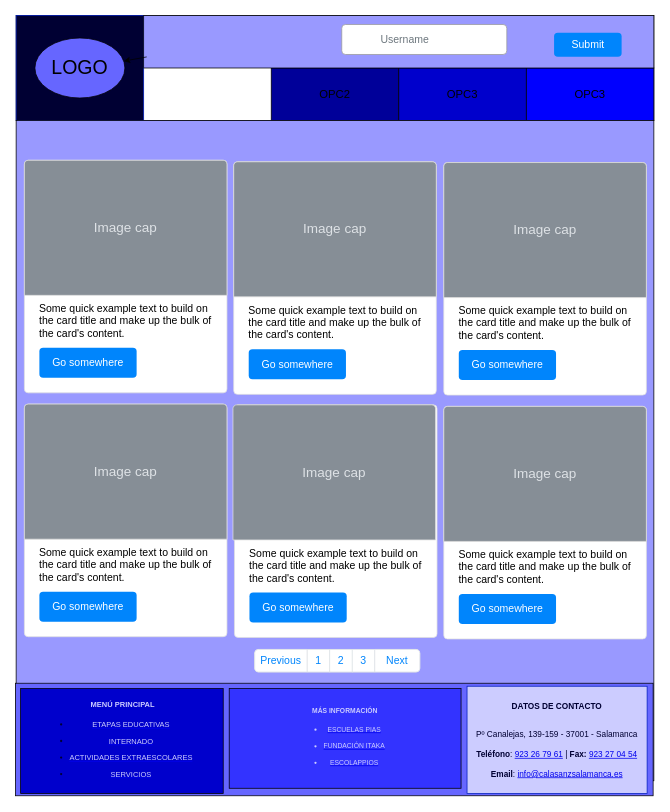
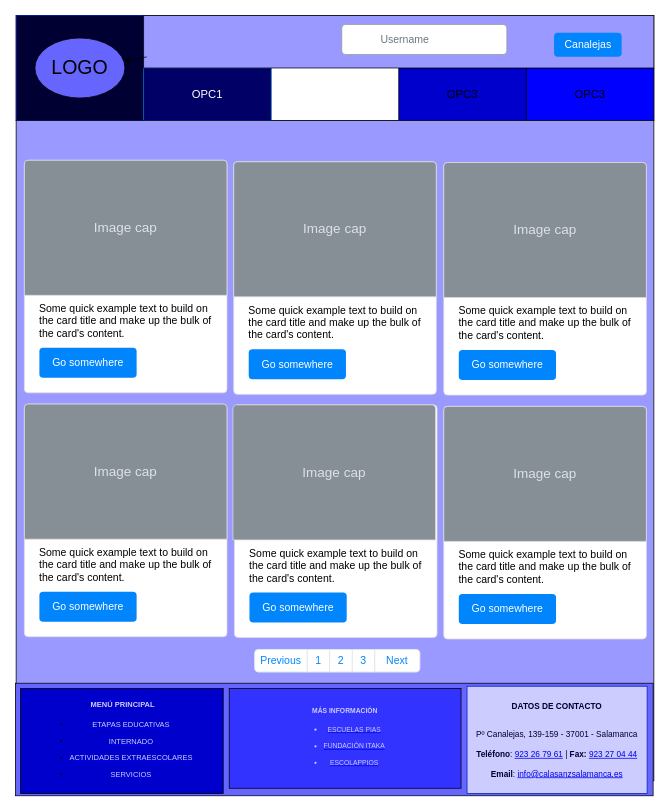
- <mxCell id="38" value="Submit" style="html=1;shadow=0;dashed=0;shape=mxgraph.bootstrap.rrect;rSize=5;fillColor=#0085FC;strokeColor=none;align=center;spacing=15;fontSize=14;fontColor=#ffffff;" parent="1" vertex="1"><mxGeometry x="738" y="43" width="90" height="32" as="geometry" /></mxCell>
+ <mxCell id="38" value="Canalejas" style="html=1;shadow=0;dashed=0;shape=mxgraph.bootstrap.rrect;rSize=5;fillColor=#0085FC;strokeColor=none;align=center;spacing=15;fontSize=14;fontColor=#ffffff;" parent="1" vertex="1"><mxGeometry x="738" y="43" width="90" height="32" as="geometry" /></mxCell>
+ <mxCell id="4" value="&lt;font style=&quot;font-size: 15px;&quot;&gt;OPC1&lt;/font&gt;" style="rounded=0;whiteSpace=wrap;html=1;fillColor=#000066;fontColor=#ffffff;strokeColor=#006EAF;" parent="1" vertex="1"><mxGeometry x="191" y="90" width="170" height="70" as="geometry" /></mxCell>
- <mxCell id="5" value="&lt;font style=&quot;font-size: 15px;&quot;&gt;OPC2&lt;/font&gt;" style="rounded=0;whiteSpace=wrap;html=1;fillColor=#000099;" parent="1" vertex="1"><mxGeometry x="361" y="90" width="170" height="70" as="geometry" /></mxCell>
- <mxCell id="39" value="&lt;p style=&quot;font-size: 11px;&quot;&gt;&lt;b style=&quot;&quot;&gt;&lt;font color=&quot;#000033&quot; style=&quot;font-size: 11px;&quot;&gt;DATOS DE CONTACTO&lt;/font&gt;&lt;/b&gt;&lt;/p&gt;&lt;p style=&quot;font-size: 11px;&quot;&gt;&lt;font color=&quot;#000033&quot; style=&quot;font-size: 11px;&quot;&gt;&lt;br&gt;                Pº Canalejas, 139-159 - 37001 - Salamanca&lt;br&gt;&lt;br&gt;                &lt;b style=&quot;&quot;&gt;Teléfono&lt;/b&gt;: &lt;a style=&quot;&quot; href=&quot;tel:923267961&quot;&gt;923 26 79 61&lt;/a&gt; | &lt;b style=&quot;&quot;&gt;Fax:&lt;/b&gt; &lt;a style=&quot;&quot; href=&quot;tel:923270454&quot;&gt;923 27 04 54&lt;/a&gt;&lt;br&gt;&lt;br&gt;                &lt;b style=&quot;&quot;&gt;Email&lt;/b&gt;: &lt;a href=&quot;mailto:info@calasanzsalamanca.es&quot; style=&quot;&quot;&gt;info@calasanzsalamanca.es&lt;/a&gt;&lt;/font&gt;&lt;/p&gt;" style="rounded=0;whiteSpace=wrap;html=1;fillColor=#CCCCFF;fontColor=#ffffff;strokeColor=#001DBC;" parent="1" vertex="1"><mxGeometry x="622" y="914" width="240" height="143" as="geometry" /></mxCell>
+ <mxCell id="39" value="&lt;p style=&quot;font-size: 11px;&quot;&gt;&lt;b style=&quot;&quot;&gt;&lt;font color=&quot;#000033&quot; style=&quot;font-size: 11px;&quot;&gt;DATOS DE CONTACTO&lt;/font&gt;&lt;/b&gt;&lt;/p&gt;&lt;p style=&quot;font-size: 11px;&quot;&gt;&lt;font color=&quot;#000033&quot; style=&quot;font-size: 11px;&quot;&gt;&lt;br&gt;                Pº Canalejas, 139-159 - 37001 - Salamanca&lt;br&gt;&lt;br&gt;                &lt;b style=&quot;&quot;&gt;Teléfono&lt;/b&gt;: &lt;a style=&quot;&quot; href=&quot;tel:923267961&quot;&gt;923 26 79 61&lt;/a&gt; | &lt;b style=&quot;&quot;&gt;Fax:&lt;/b&gt; &lt;a style=&quot;&quot; href=&quot;tel:923270454&quot;&gt;923 27 04 44&lt;/a&gt;&lt;br&gt;&lt;br&gt;                &lt;b style=&quot;&quot;&gt;Email&lt;/b&gt;: &lt;a href=&quot;mailto:info@calasanzsalamanca.es&quot; style=&quot;&quot;&gt;info@calasanzsalamanca.es&lt;/a&gt;&lt;/font&gt;&lt;/p&gt;" style="rounded=0;whiteSpace=wrap;html=1;fillColor=#CCCCFF;fontColor=#ffffff;strokeColor=#001DBC;" parent="1" vertex="1"><mxGeometry x="622" y="914" width="240" height="143" as="geometry" /></mxCell>
